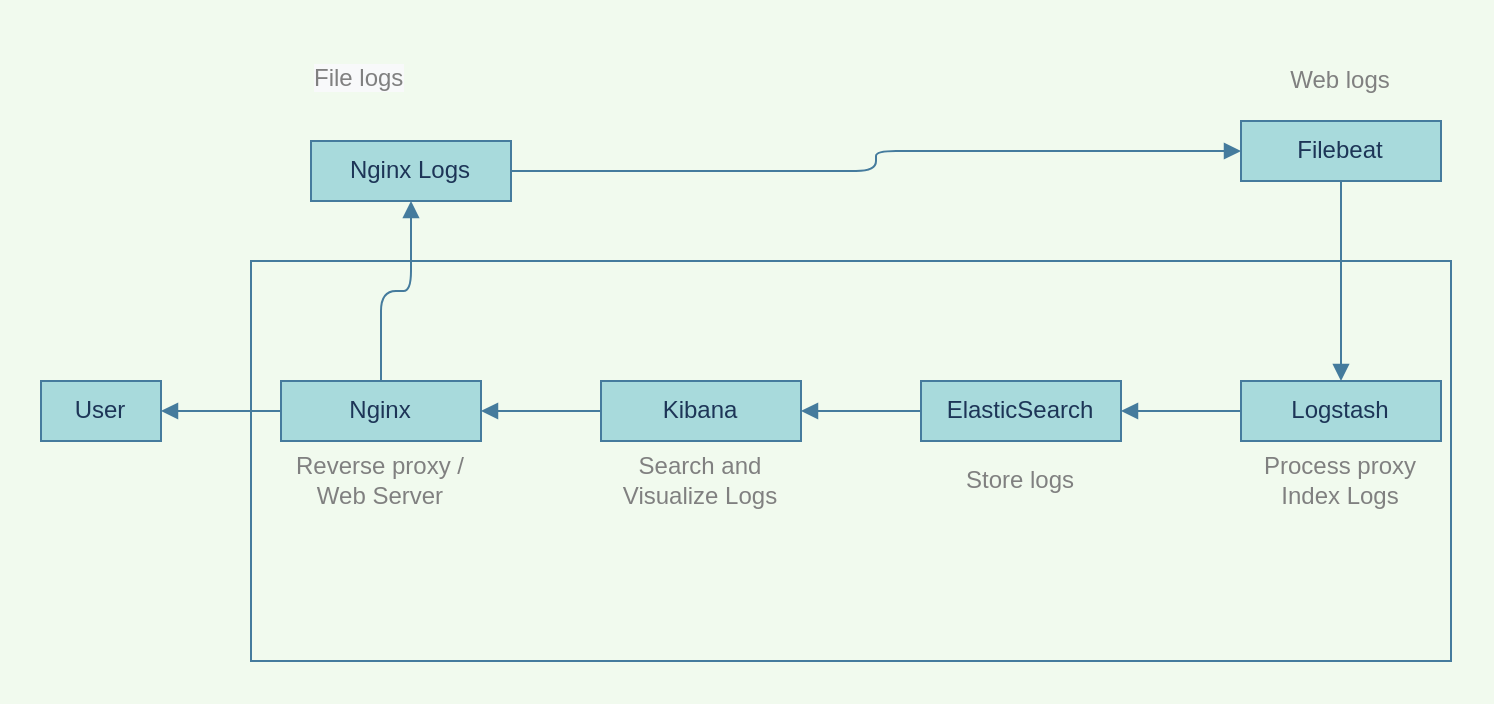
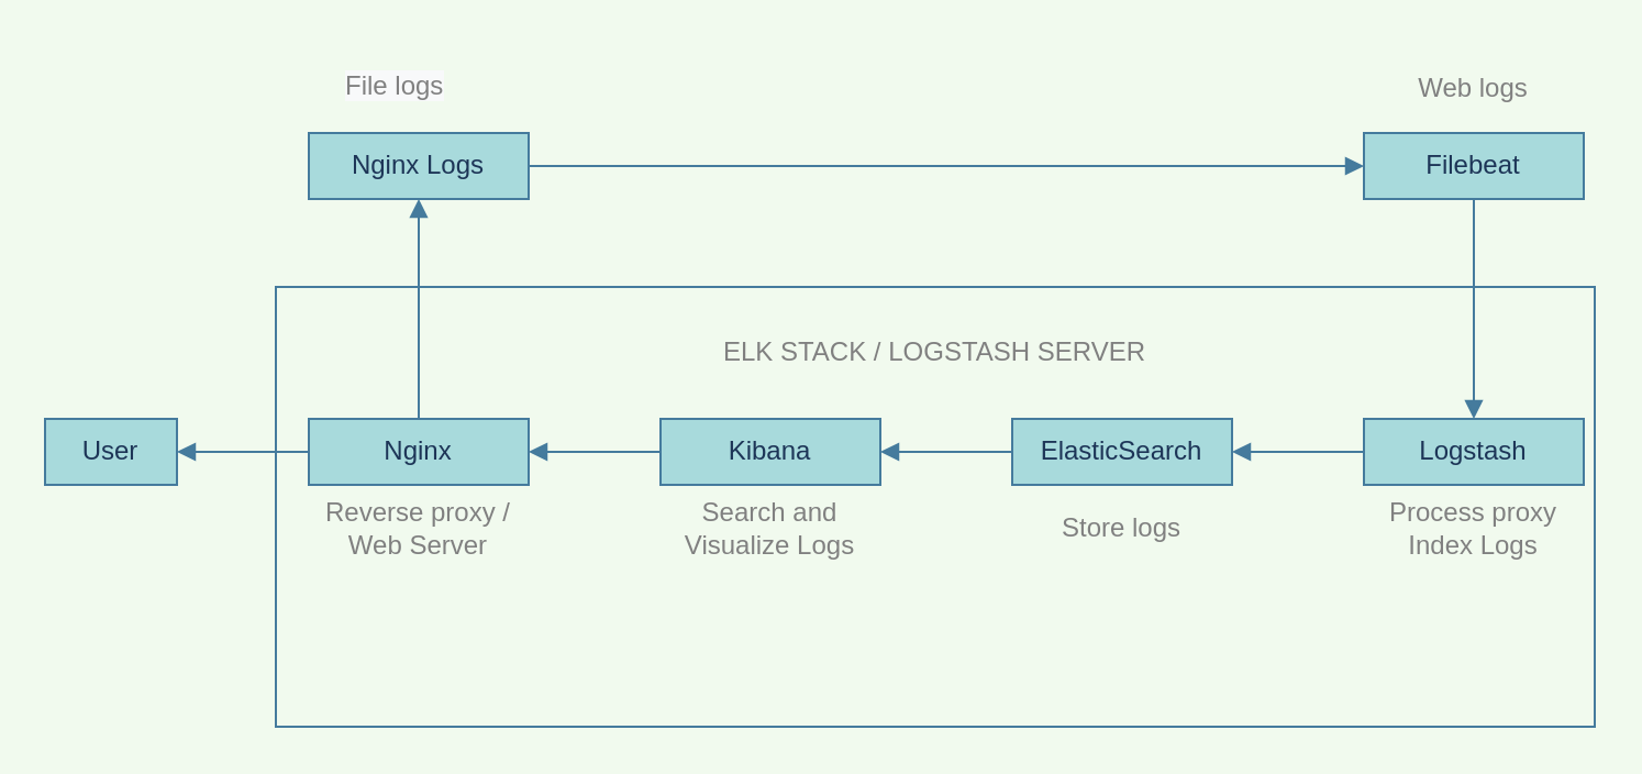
- <mxCell id="16" value="Nginx Logs" style="text;html=1;strokeColor=#457B9D;fillColor=#A8DADC;align=center;verticalAlign=middle;whiteSpace=wrap;rounded=0;fontColor=#1D3557;" vertex="1" parent="1"><mxGeometry x="155" y="70" width="100" height="30" as="geometry" /></mxCell>
+ <mxCell id="16" value="Nginx Logs" style="text;html=1;strokeColor=#457B9D;fillColor=#A8DADC;align=center;verticalAlign=middle;whiteSpace=wrap;rounded=0;fontColor=#1D3557;" vertex="1" parent="1"><mxGeometry x="140" y="60" width="100" height="30" as="geometry" /></mxCell>
+ <mxCell id="22" value="ELK STACK / LOGSTASH SERVER" style="text;html=1;strokeColor=none;fillColor=none;align=center;verticalAlign=middle;whiteSpace=wrap;rounded=0;sketch=0;fontColor=#808080;" vertex="1" parent="20"><mxGeometry x="10" y="10" width="580" height="40" as="geometry" /></mxCell>
